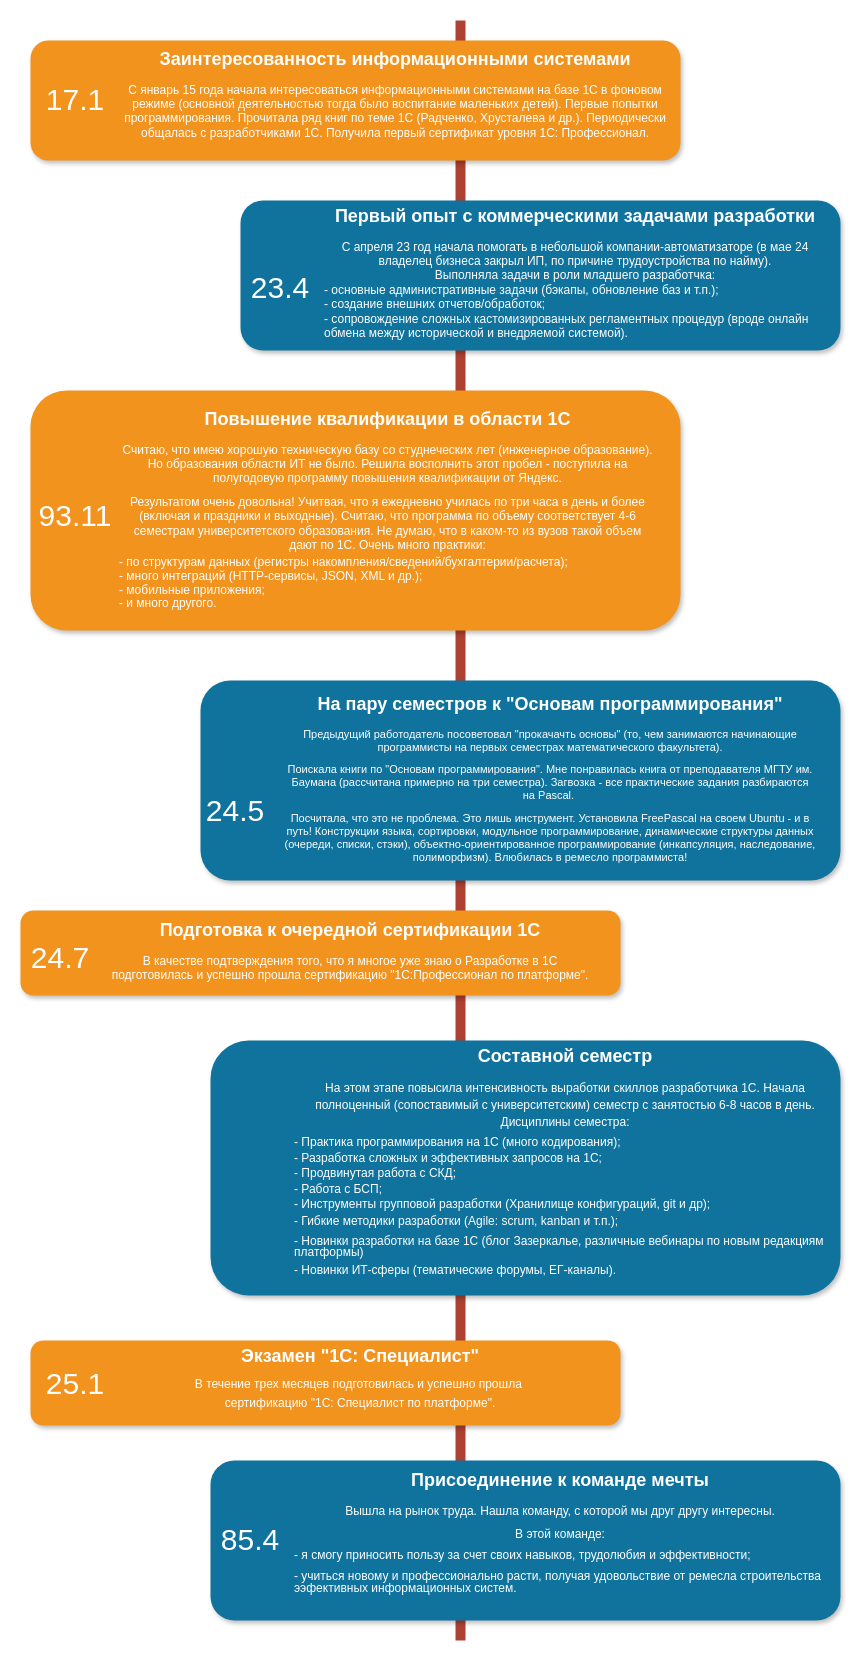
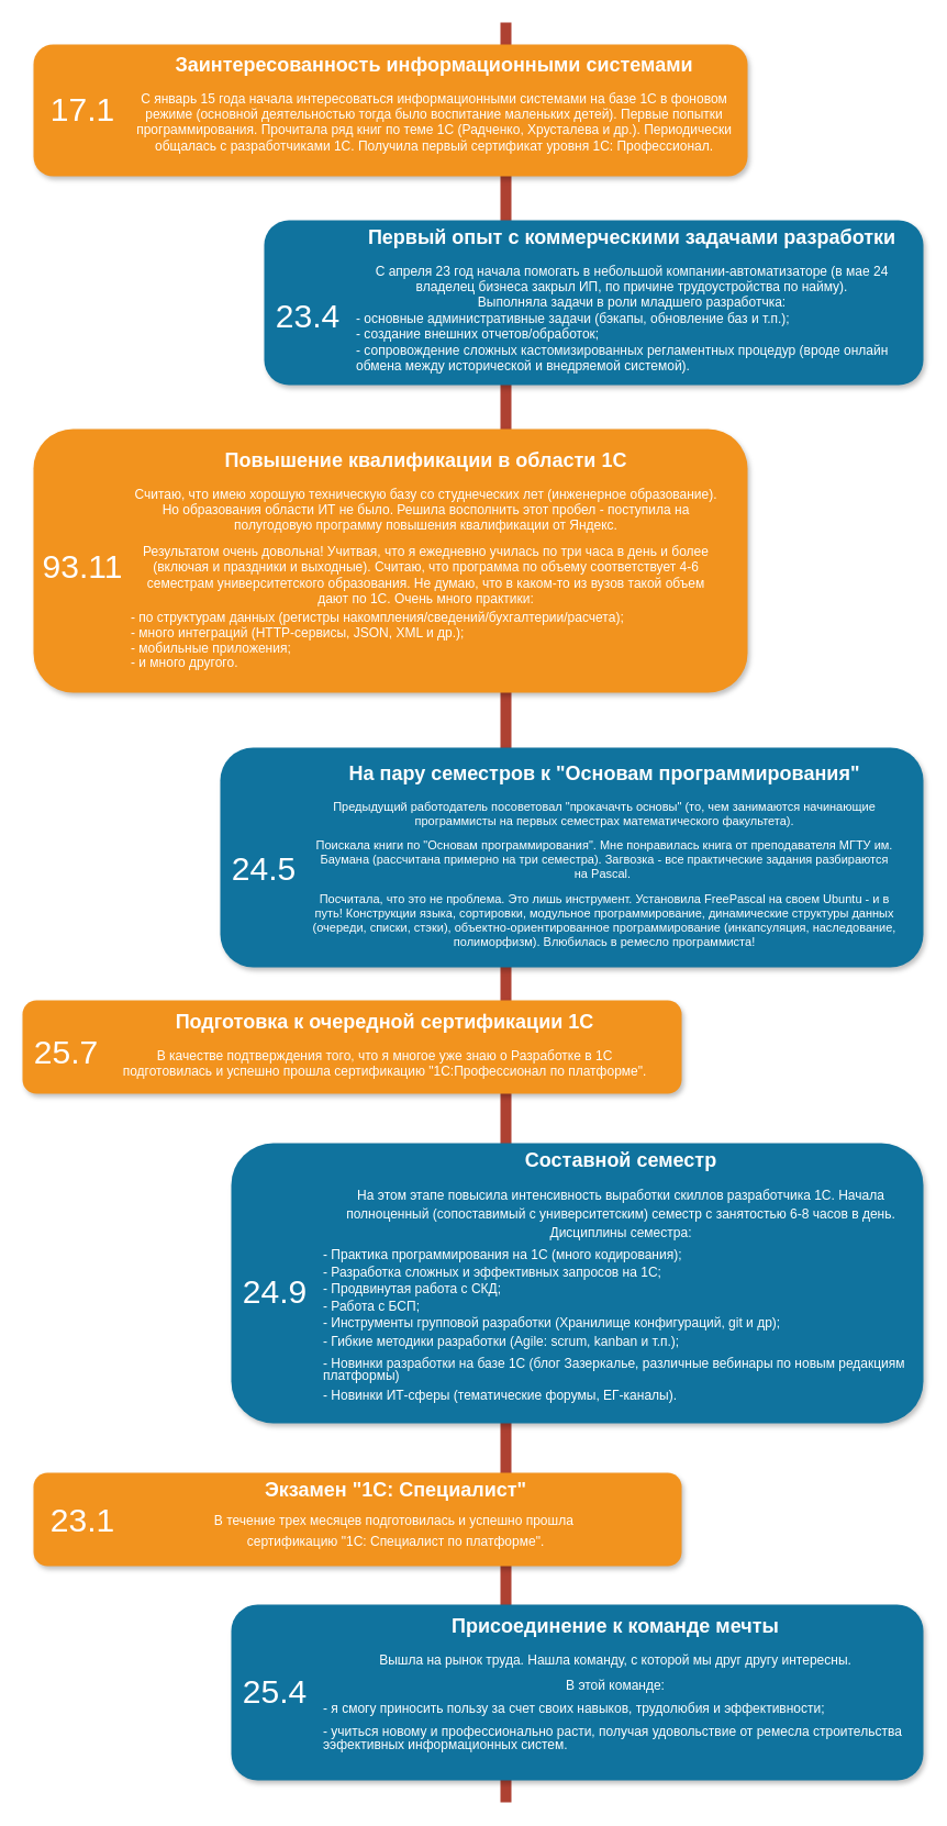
- <mxCell id="10" value="24.5" style="text;html=1;strokeColor=none;fillColor=none;align=center;verticalAlign=middle;whiteSpace=wrap;fontSize=30;fontColor=#FFFFFF;" parent="1" vertex="1"><mxGeometry x="215" y="800" width="40" height="20" as="geometry" /></mxCell>
+ <mxCell id="10" value="24.5" style="text;html=1;strokeColor=none;fillColor=none;align=center;verticalAlign=middle;whiteSpace=wrap;fontSize=30;fontColor=#FFFFFF;" parent="1" vertex="1"><mxGeometry x="220" y="780" width="40" height="20" as="geometry" /></mxCell>
- <mxCell id="12" value="24.7" style="text;html=1;strokeColor=none;fillColor=none;align=center;verticalAlign=middle;whiteSpace=wrap;fontSize=30;fontColor=#FFFFFF;" parent="1" vertex="1"><mxGeometry x="40" y="946.5" width="40" height="20" as="geometry" /></mxCell>
+ <mxCell id="12" value="25.7" style="text;html=1;strokeColor=none;fillColor=none;align=center;verticalAlign=middle;whiteSpace=wrap;fontSize=30;fontColor=#FFFFFF;" parent="1" vertex="1"><mxGeometry x="40" y="946.5" width="40" height="20" as="geometry" /></mxCell>
+ <mxCell id="14" value="24.9" style="text;html=1;strokeColor=none;fillColor=none;align=center;verticalAlign=middle;whiteSpace=wrap;fontSize=30;fontColor=#FFFFFF;" parent="1" vertex="1"><mxGeometry x="230" y="1165" width="40" height="20" as="geometry" /></mxCell>
- <mxCell id="16" value="25.1" style="text;html=1;strokeColor=none;fillColor=none;align=center;verticalAlign=middle;whiteSpace=wrap;fontSize=30;fontColor=#FFFFFF;" parent="1" vertex="1"><mxGeometry x="55" y="1372.5" width="40" height="20" as="geometry" /></mxCell>
+ <mxCell id="16" value="23.1" style="text;html=1;strokeColor=none;fillColor=none;align=center;verticalAlign=middle;whiteSpace=wrap;fontSize=30;fontColor=#FFFFFF;" parent="1" vertex="1"><mxGeometry x="55" y="1372.5" width="40" height="20" as="geometry" /></mxCell>
- <mxCell id="18" value="85.4" style="text;html=1;strokeColor=none;fillColor=none;align=center;verticalAlign=middle;whiteSpace=wrap;fontSize=30;fontColor=#FFFFFF;" parent="1" vertex="1"><mxGeometry x="230" y="1529" width="40" height="20" as="geometry" /></mxCell>
+ <mxCell id="18" value="25.4" style="text;html=1;strokeColor=none;fillColor=none;align=center;verticalAlign=middle;whiteSpace=wrap;fontSize=30;fontColor=#FFFFFF;" parent="1" vertex="1"><mxGeometry x="230" y="1529" width="40" height="20" as="geometry" /></mxCell>
